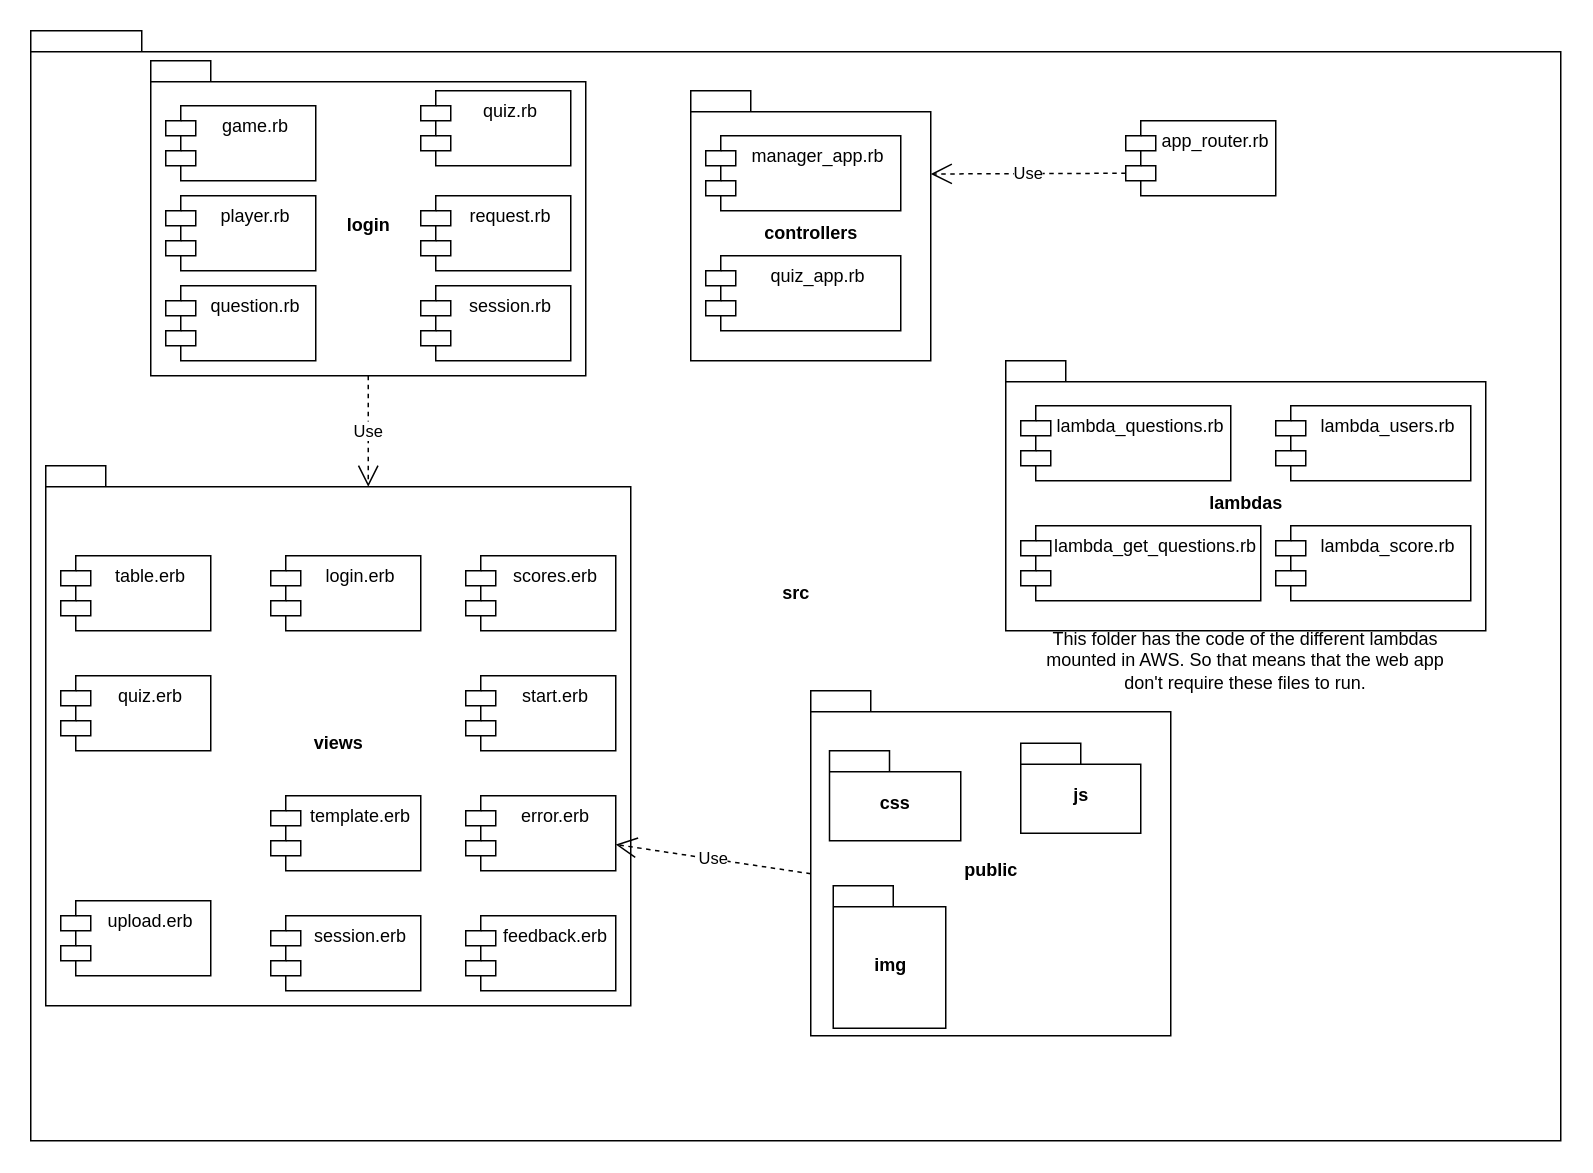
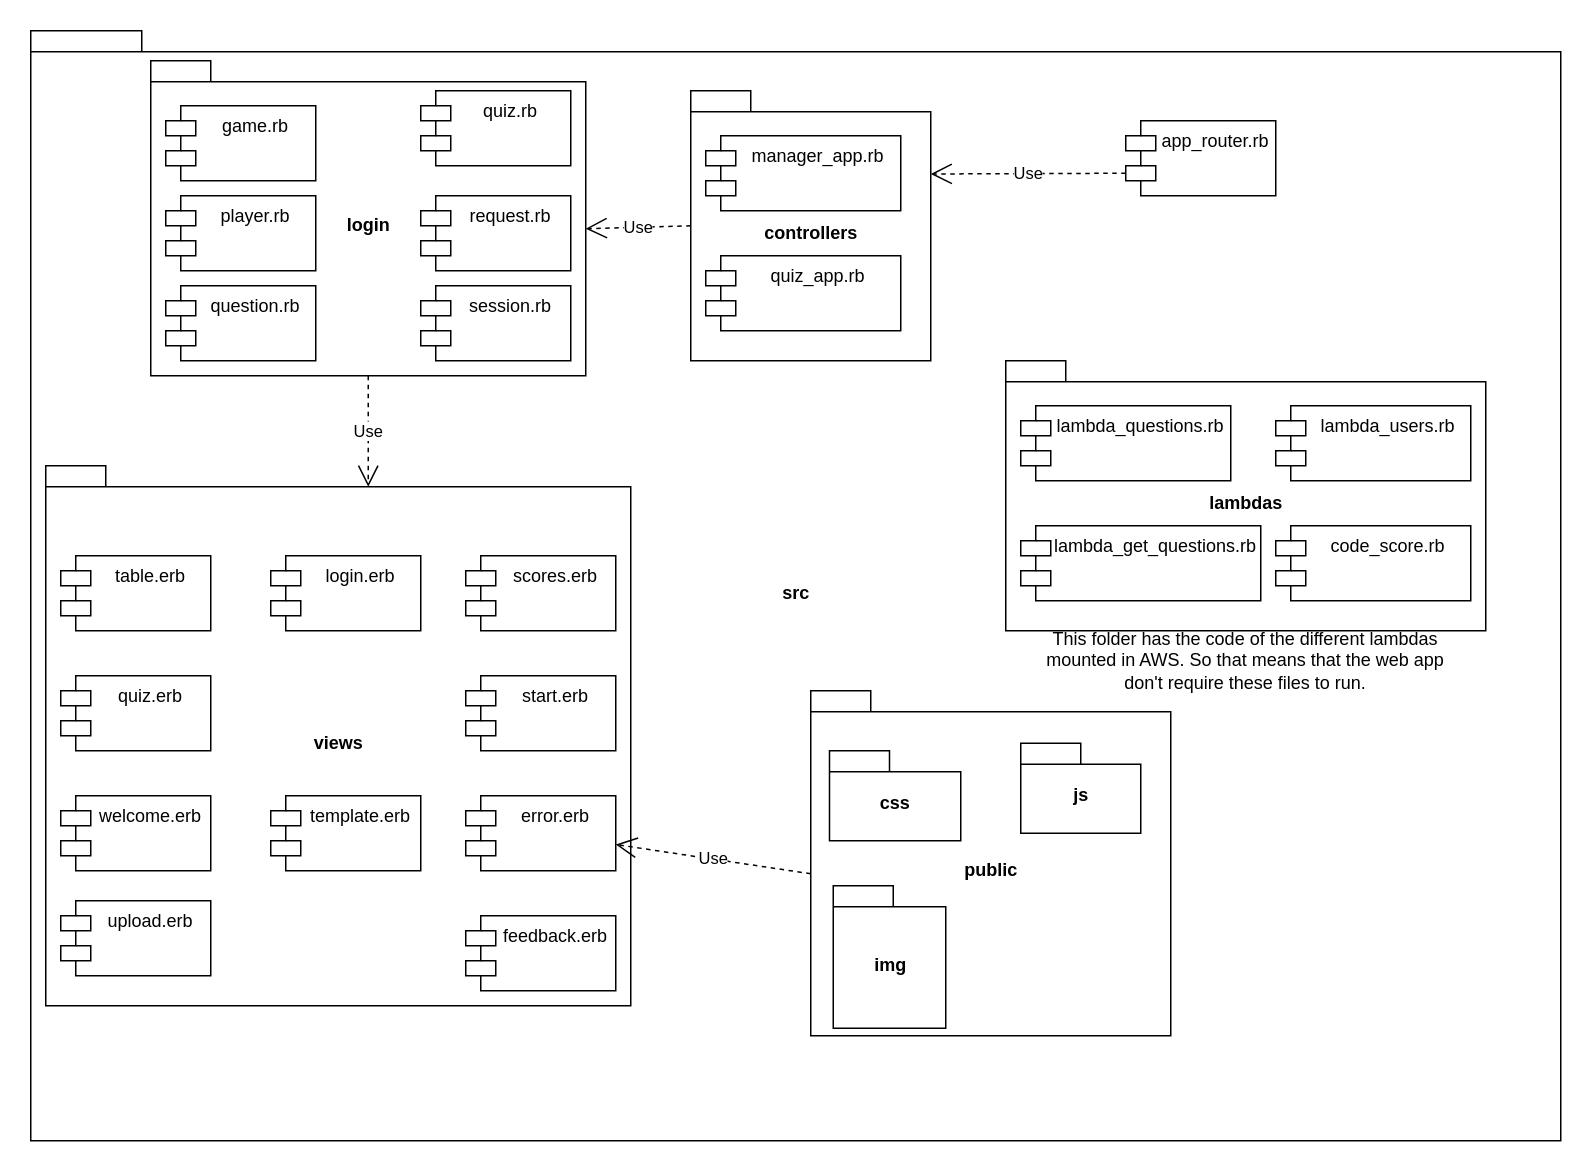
+ <mxCell id="35" value="Use" style="endArrow=open;endSize=12;dashed=1;html=1;entryX=0;entryY=0;entryDx=290;entryDy=112;entryPerimeter=0;exitX=0;exitY=0.5;exitDx=0;exitDy=0;exitPerimeter=0;" parent="1" source="32" target="4" edge="1"><mxGeometry width="160" relative="1" as="geometry"><mxPoint x="40" y="200" as="sourcePoint" /><mxPoint x="200" y="200" as="targetPoint" /></mxGeometry></mxCell>
- <mxCell id="16" value="lambda_score.rb" style="shape=module;align=left;spacingLeft=20;align=center;verticalAlign=top;" parent="1" vertex="1"><mxGeometry x="850" y="350" width="130" height="50" as="geometry" /></mxCell>
+ <mxCell id="16" value="code_score.rb" style="shape=module;align=left;spacingLeft=20;align=center;verticalAlign=top;" parent="1" vertex="1"><mxGeometry x="850" y="350" width="130" height="50" as="geometry" /></mxCell>
+ <mxCell id="26" value="welcome.erb" style="shape=module;align=left;spacingLeft=20;align=center;verticalAlign=top;" parent="1" vertex="1"><mxGeometry x="40" y="530" width="100" height="50" as="geometry" /></mxCell>
- <mxCell id="29" value="session.erb" style="shape=module;align=left;spacingLeft=20;align=center;verticalAlign=top;" parent="1" vertex="1"><mxGeometry x="180" y="610" width="100" height="50" as="geometry" /></mxCell>
